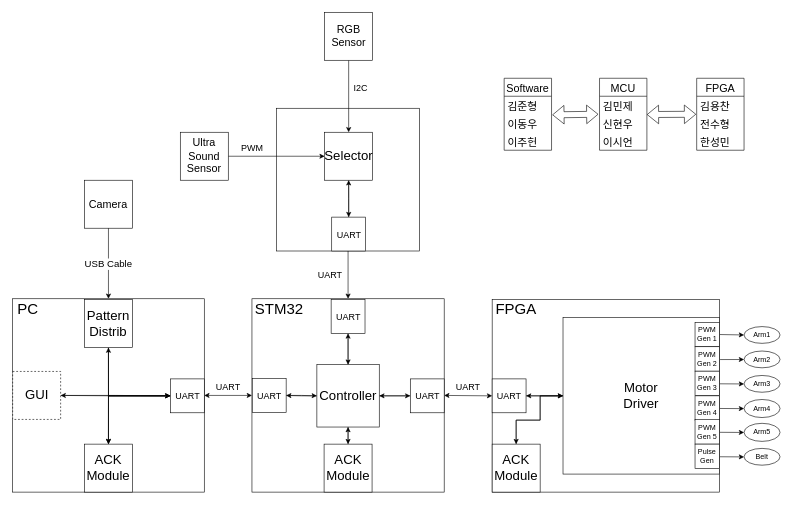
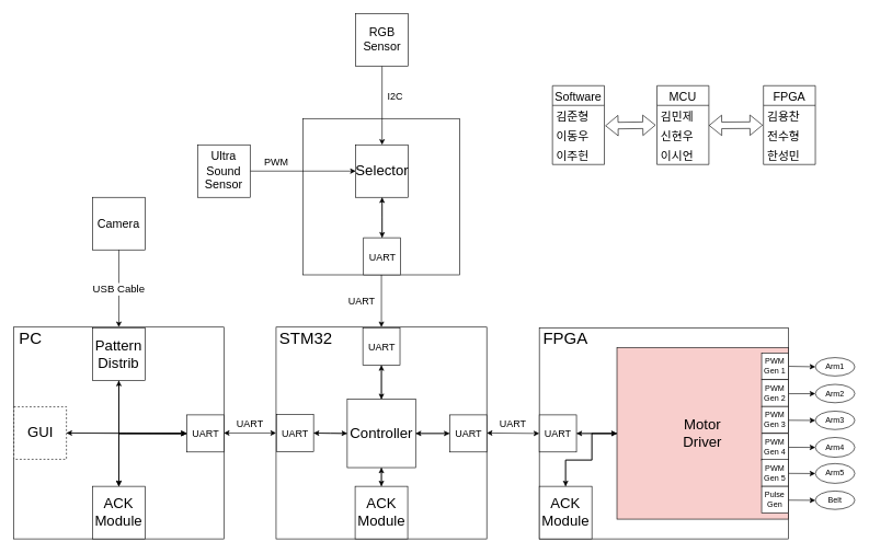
- <mxCell id="57" value="&lt;font style=&quot;font-size: 22px;&quot;&gt;Motor&lt;br&gt;Driver&lt;/font&gt;" style="whiteSpace=wrap;html=1;aspect=fixed;" parent="1" vertex="1"><mxGeometry x="938.13" y="529.06" width="260.87" height="260.87" as="geometry" /></mxCell>
+ <mxCell id="57" value="&lt;font style=&quot;font-size: 22px;&quot;&gt;Motor&lt;br&gt;Driver&lt;/font&gt;" style="whiteSpace=wrap;html=1;aspect=fixed;fillColor=#f8cecc;" parent="1" vertex="1"><mxGeometry x="938.13" y="529.06" width="260.87" height="260.87" as="geometry" /></mxCell>
